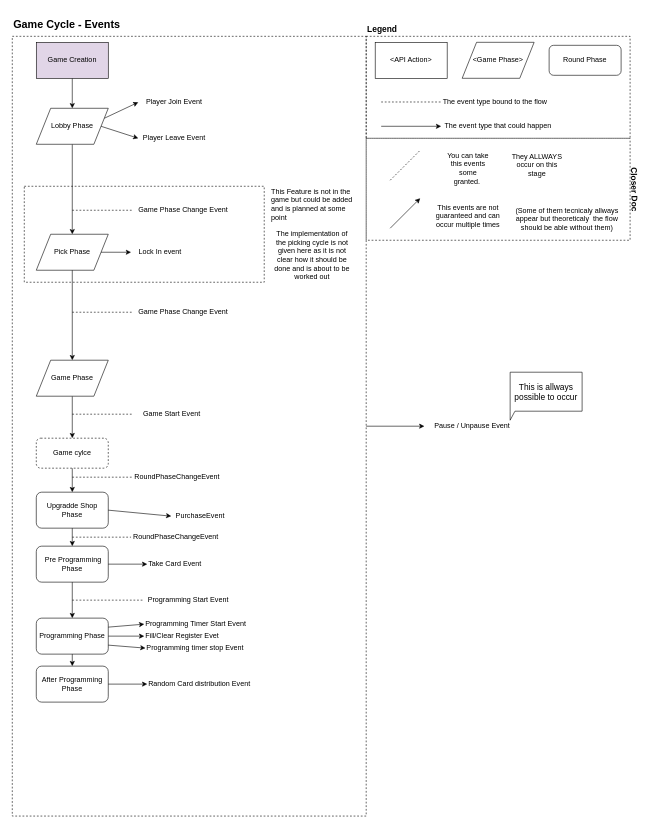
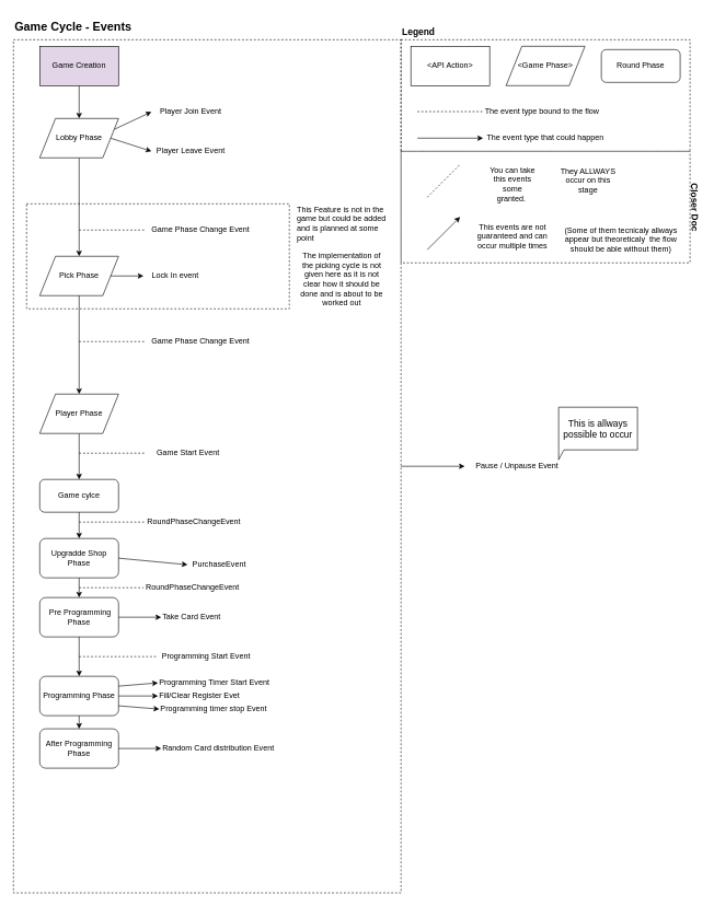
- <mxCell id="26" value="Game Phase" style="shape=parallelogram;perimeter=parallelogramPerimeter;whiteSpace=wrap;html=1;" vertex="1" parent="1"><mxGeometry x="60" y="600" width="120" height="60" as="geometry" /></mxCell>
+ <mxCell id="26" value="Player Phase" style="shape=parallelogram;perimeter=parallelogramPerimeter;whiteSpace=wrap;html=1;" vertex="1" parent="1"><mxGeometry x="60" y="600" width="120" height="60" as="geometry" /></mxCell>
- <mxCell id="29" value="Game cylce" style="rounded=1;whiteSpace=wrap;html=1;fillColor=none;align=center;dashed=1;" vertex="1" parent="1"><mxGeometry x="60" y="730" width="120" height="50" as="geometry" /></mxCell>
+ <mxCell id="29" value="Game cylce" style="rounded=1;whiteSpace=wrap;html=1;fillColor=none;align=center;" vertex="1" parent="1"><mxGeometry x="60" y="730" width="120" height="50" as="geometry" /></mxCell>
